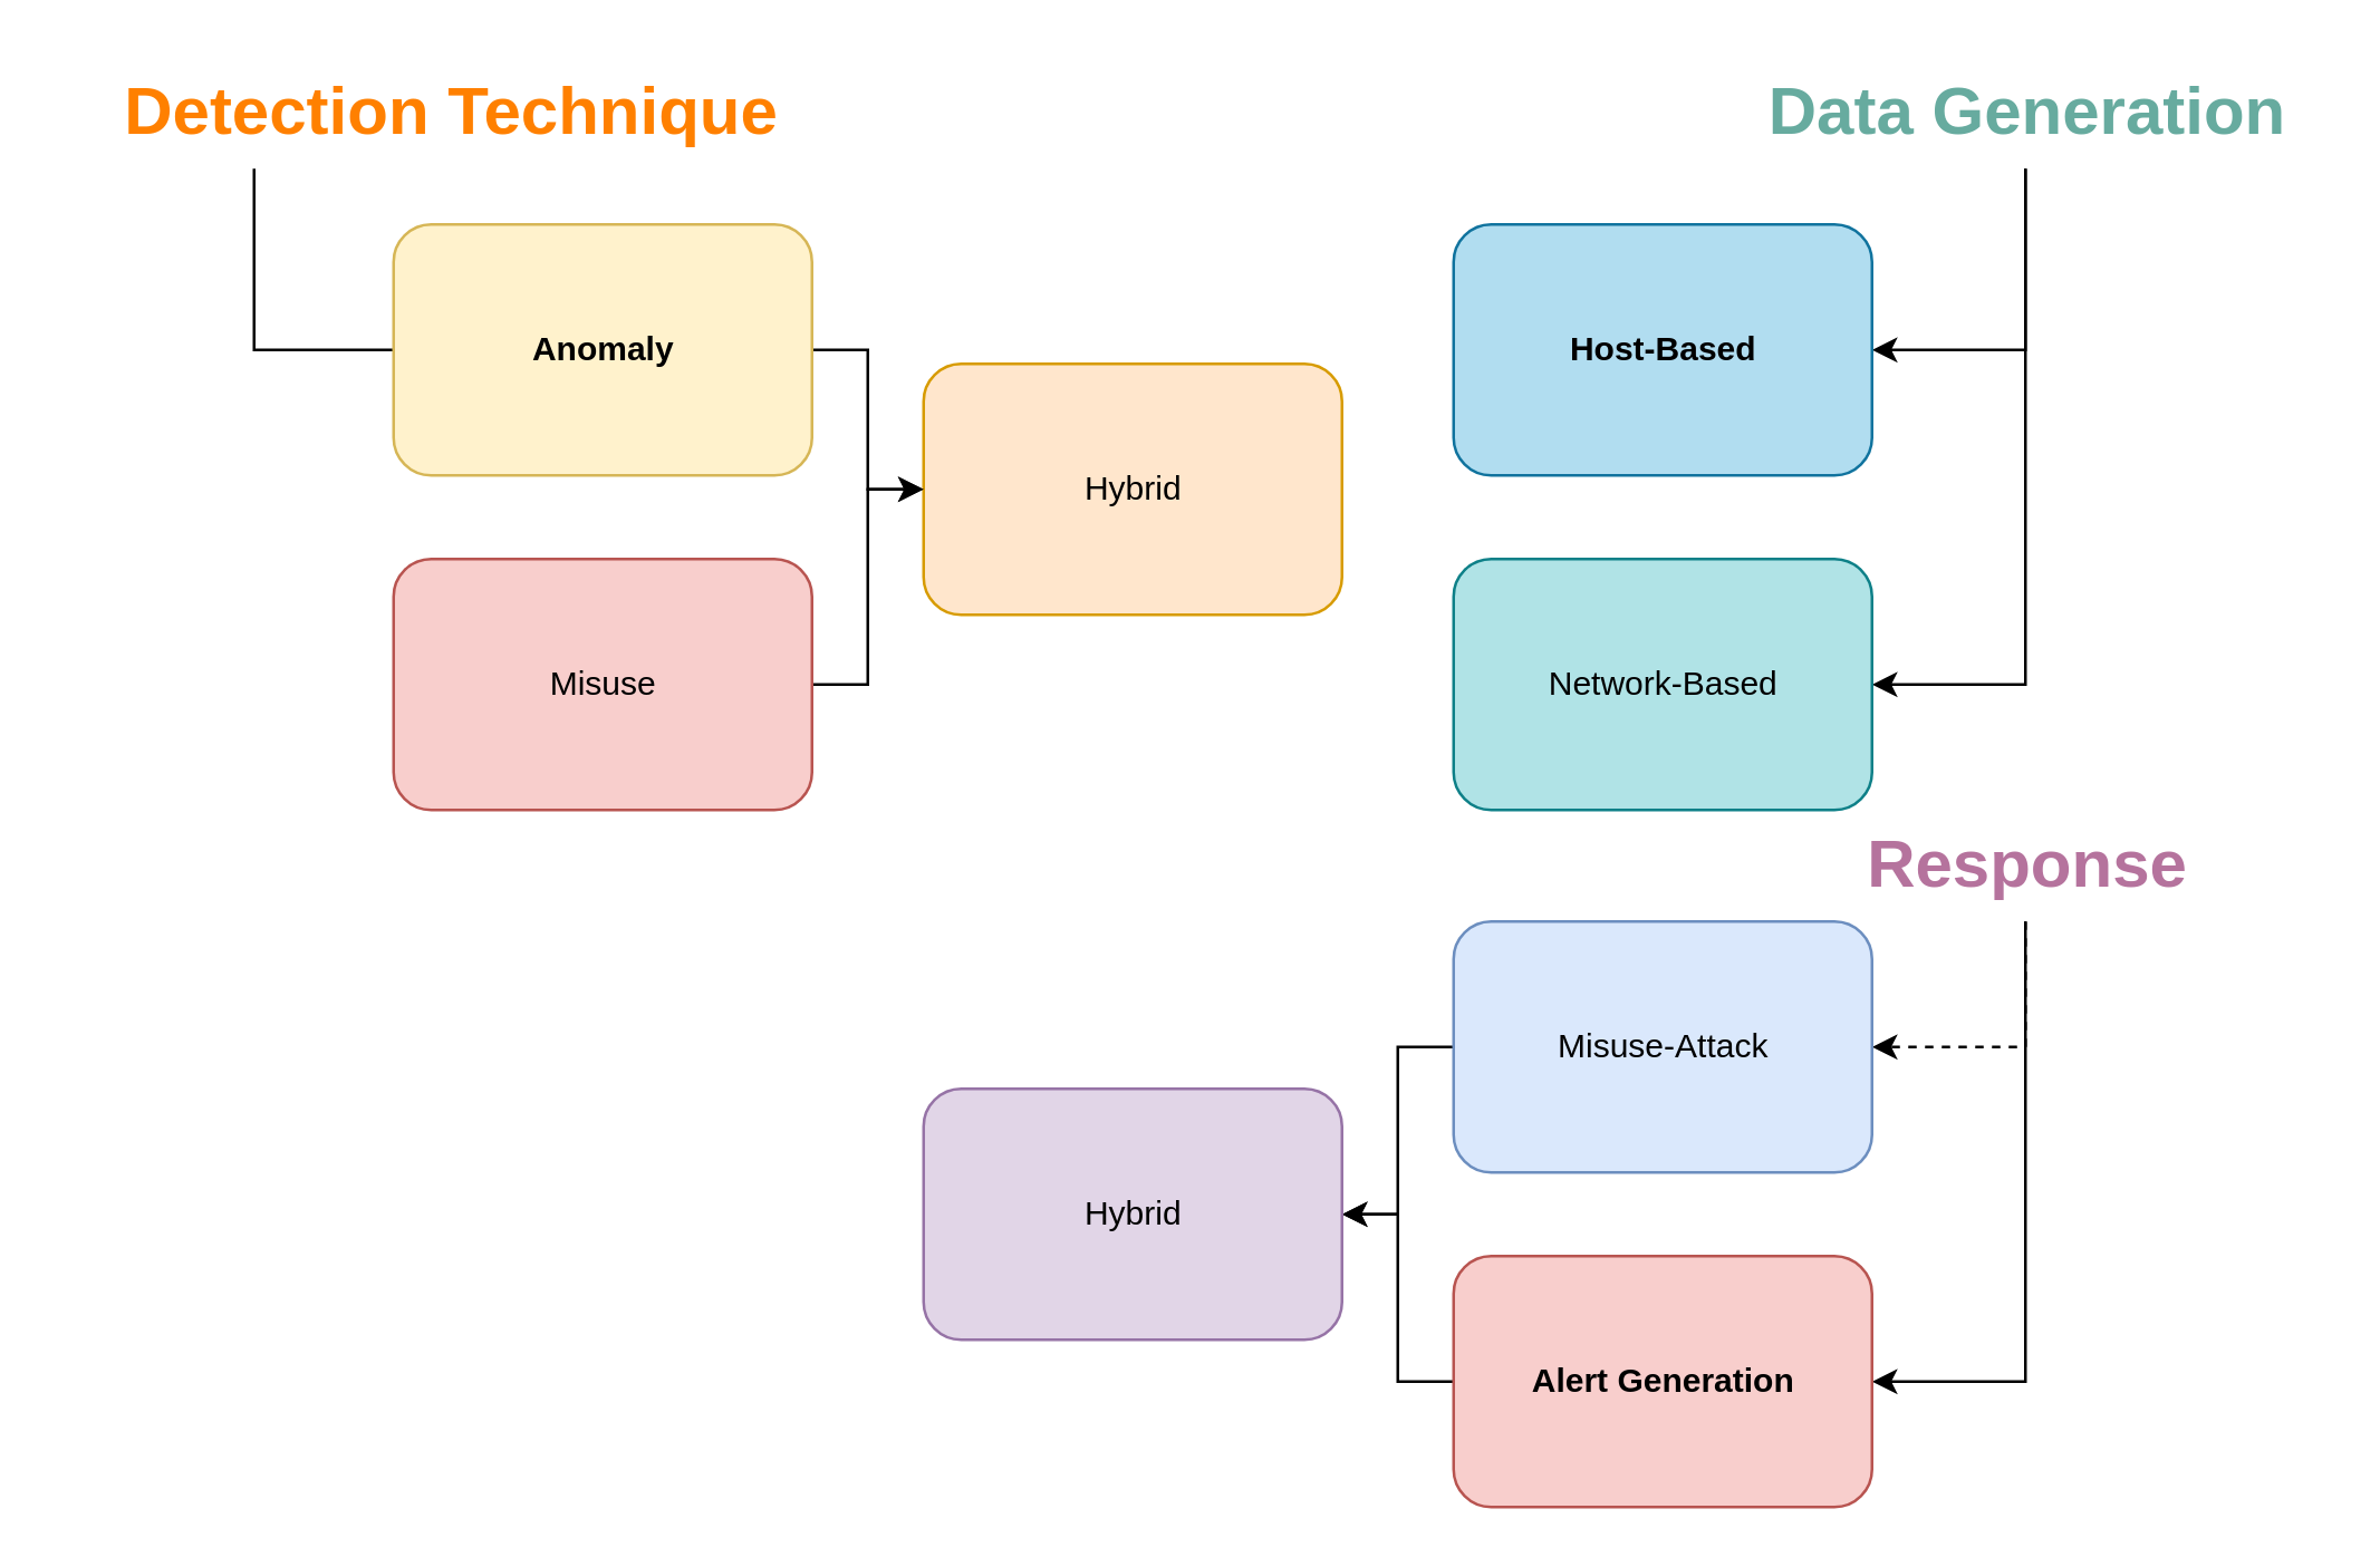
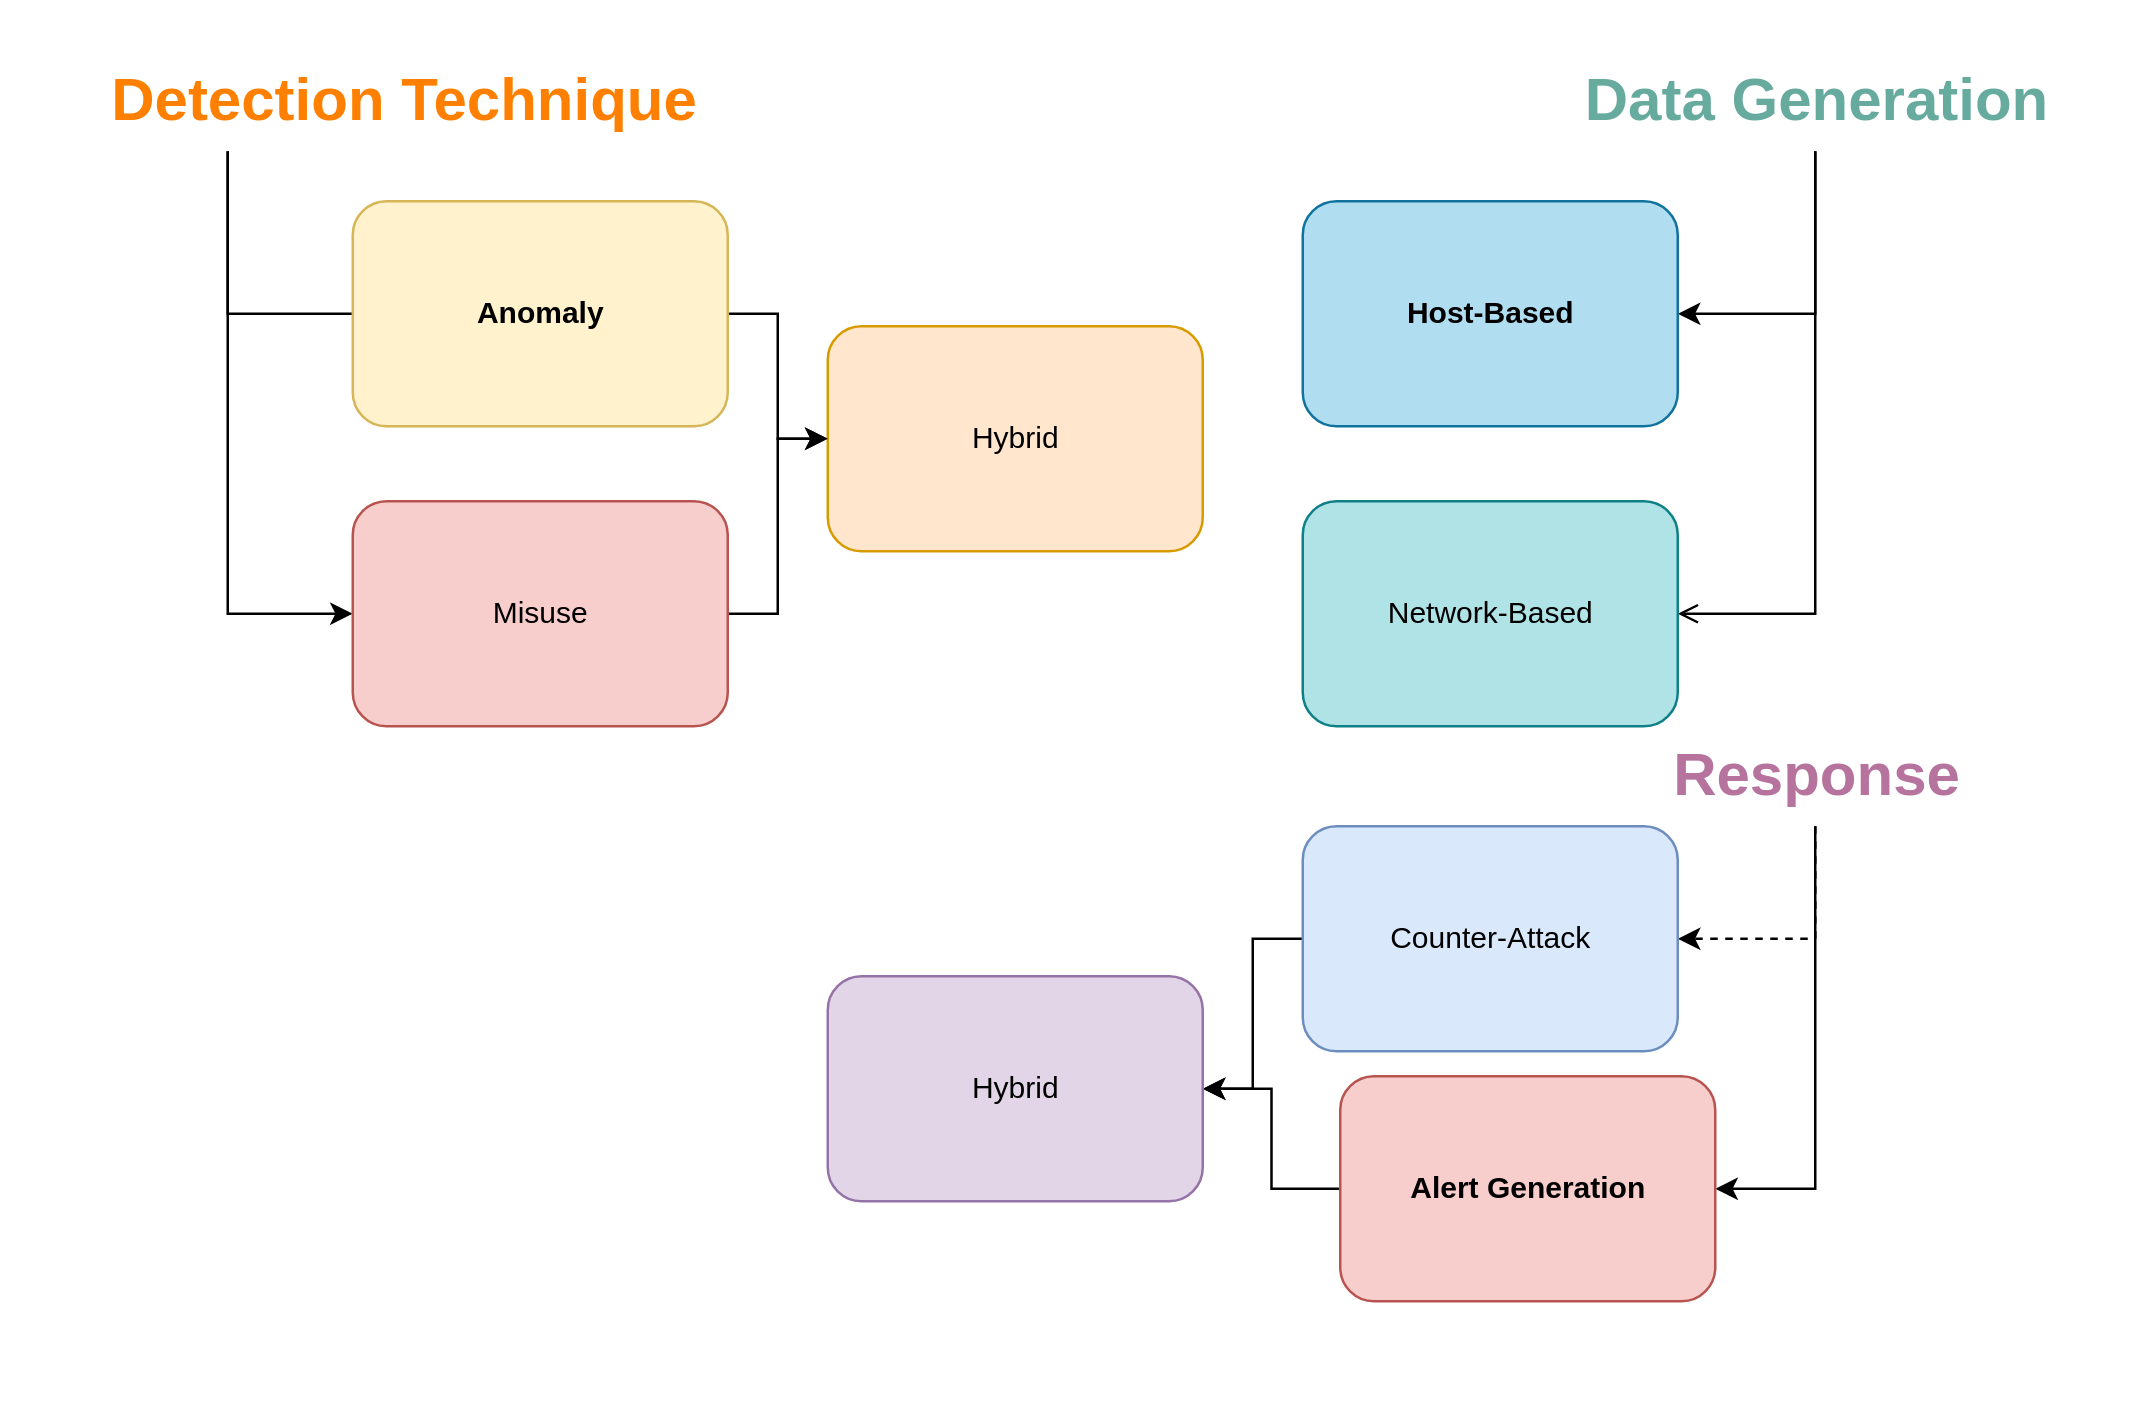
+ <mxCell id="3" style="edgeStyle=orthogonalEdgeStyle;rounded=0;orthogonalLoop=1;jettySize=auto;html=1;exitX=0.25;exitY=1;exitDx=0;exitDy=0;entryX=0;entryY=0.5;entryDx=0;entryDy=0;" edge="1" parent="1" source="4" target="21"><mxGeometry relative="1" as="geometry" /></mxCell>
- <mxCell id="6" style="edgeStyle=orthogonalEdgeStyle;rounded=0;orthogonalLoop=1;jettySize=auto;html=1;exitX=0.5;exitY=1;exitDx=0;exitDy=0;entryX=1;entryY=0.5;entryDx=0;entryDy=0;" parent="1" source="7" target="8" edge="1"><mxGeometry relative="1" as="geometry" /></mxCell>
+ <mxCell id="6" style="edgeStyle=orthogonalEdgeStyle;rounded=0;orthogonalLoop=1;jettySize=auto;html=1;exitX=0.5;exitY=1;exitDx=0;exitDy=0;entryX=1;entryY=0.5;entryDx=0;entryDy=0;endArrow=open;" parent="1" source="7" target="8" edge="1"><mxGeometry relative="1" as="geometry" /></mxCell>
- <mxCell id="19" value="Misuse-Attack" style="rounded=1;whiteSpace=wrap;html=1;align=center;fillColor=#dae8fc;strokeColor=#6c8ebf;" parent="1" vertex="1"><mxGeometry x="520.5" y="330" width="150" height="90" as="geometry" /></mxCell>
+ <mxCell id="19" value="Counter-Attack" style="rounded=1;whiteSpace=wrap;html=1;align=center;fillColor=#dae8fc;strokeColor=#6c8ebf;" parent="1" vertex="1"><mxGeometry x="520.5" y="330" width="150" height="90" as="geometry" /></mxCell>
- <mxCell id="17" value="Alert Generation" style="rounded=1;whiteSpace=wrap;html=1;align=center;fillColor=#f8cecc;strokeColor=#b85450;fontStyle=1" parent="1" vertex="1"><mxGeometry x="520.5" y="450" width="150" height="90" as="geometry" /></mxCell>
+ <mxCell id="17" value="Alert Generation" style="rounded=1;whiteSpace=wrap;html=1;align=center;fillColor=#f8cecc;strokeColor=#b85450;fontStyle=1" parent="1" vertex="1"><mxGeometry x="535.5" y="430" width="150" height="90" as="geometry" /></mxCell>
